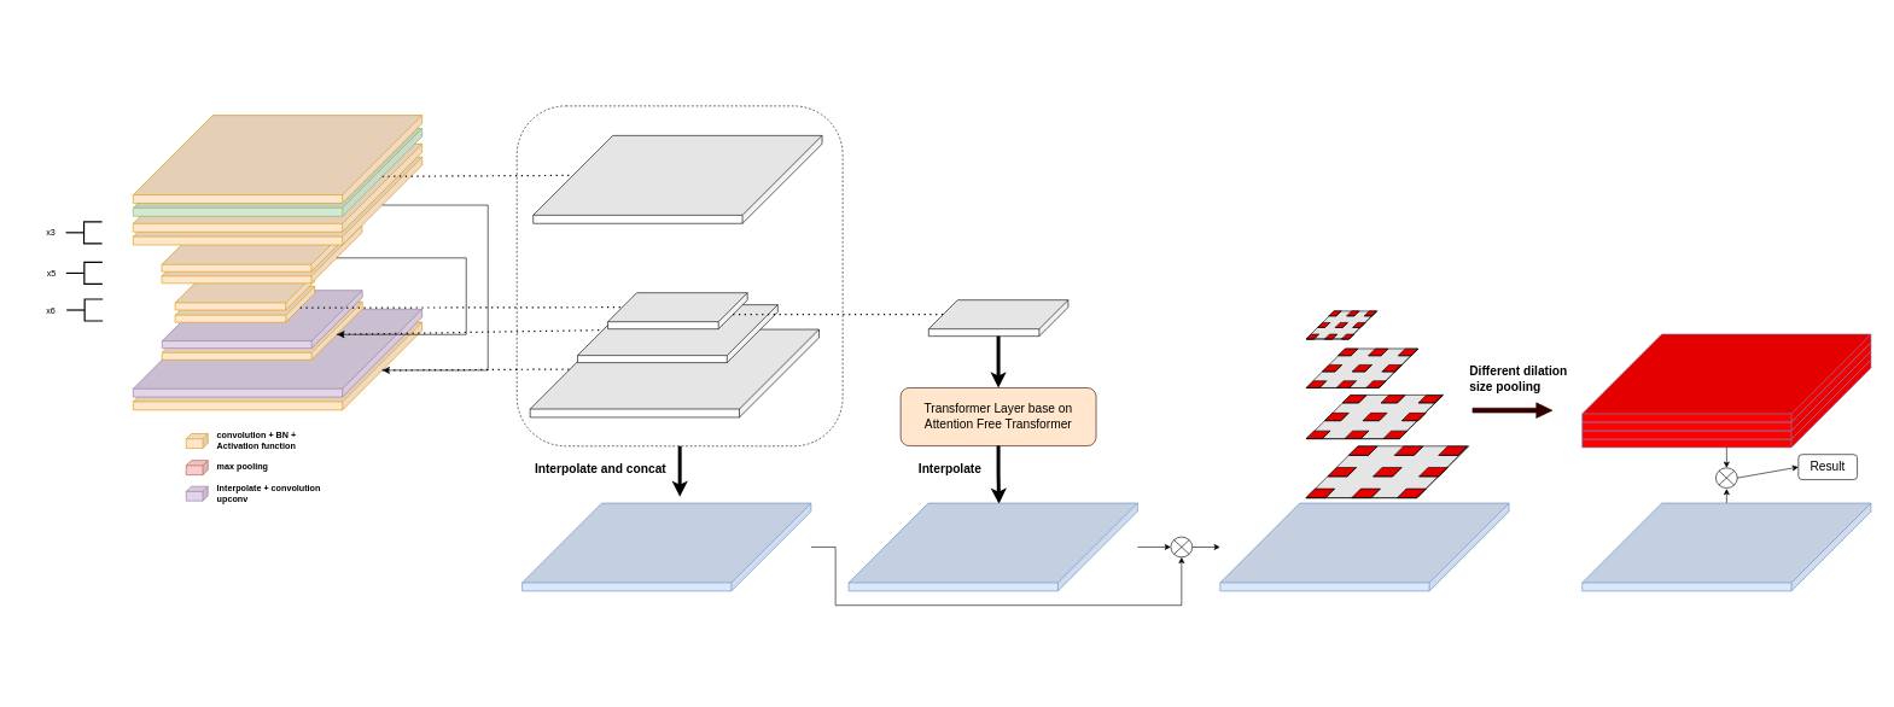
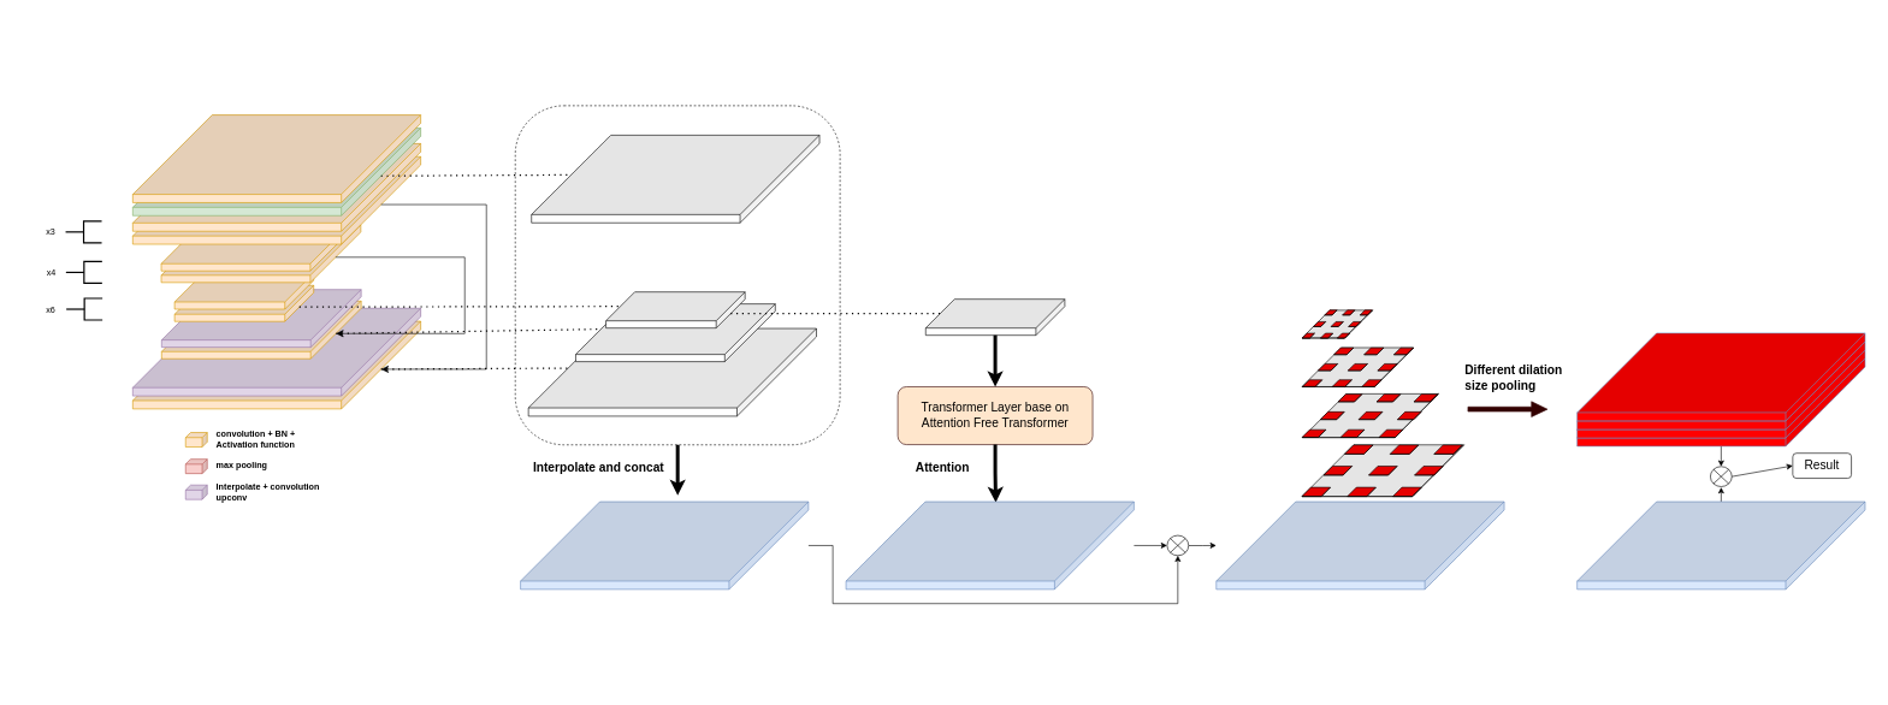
- <mxCell id="24" value="x5" style="text;html=1;strokeColor=none;fillColor=none;align=center;verticalAlign=middle;whiteSpace=wrap;rounded=0;" vertex="1" parent="23"><mxGeometry x="-75" y="5" width="99" height="20" as="geometry" /></mxCell>
+ <mxCell id="24" value="x4" style="text;html=1;strokeColor=none;fillColor=none;align=center;verticalAlign=middle;whiteSpace=wrap;rounded=0;" vertex="1" parent="23"><mxGeometry x="-75" y="5" width="99" height="20" as="geometry" /></mxCell>
- <mxCell id="54" value="&lt;font style=&quot;font-size: 17px;&quot;&gt;Interpolate&lt;/font&gt;" style="text;html=1;strokeColor=none;fillColor=none;align=left;verticalAlign=middle;whiteSpace=wrap;rounded=0;fontStyle=1" vertex="1" parent="1"><mxGeometry x="1266" y="635.81" width="116" height="23.88" as="geometry" /></mxCell>
+ <mxCell id="54" value="&lt;font style=&quot;font-size: 17px;&quot;&gt;Attention&lt;/font&gt;" style="text;html=1;strokeColor=none;fillColor=none;align=left;verticalAlign=middle;whiteSpace=wrap;rounded=0;fontStyle=1" vertex="1" parent="1"><mxGeometry x="1266" y="635.81" width="116" height="23.88" as="geometry" /></mxCell>
